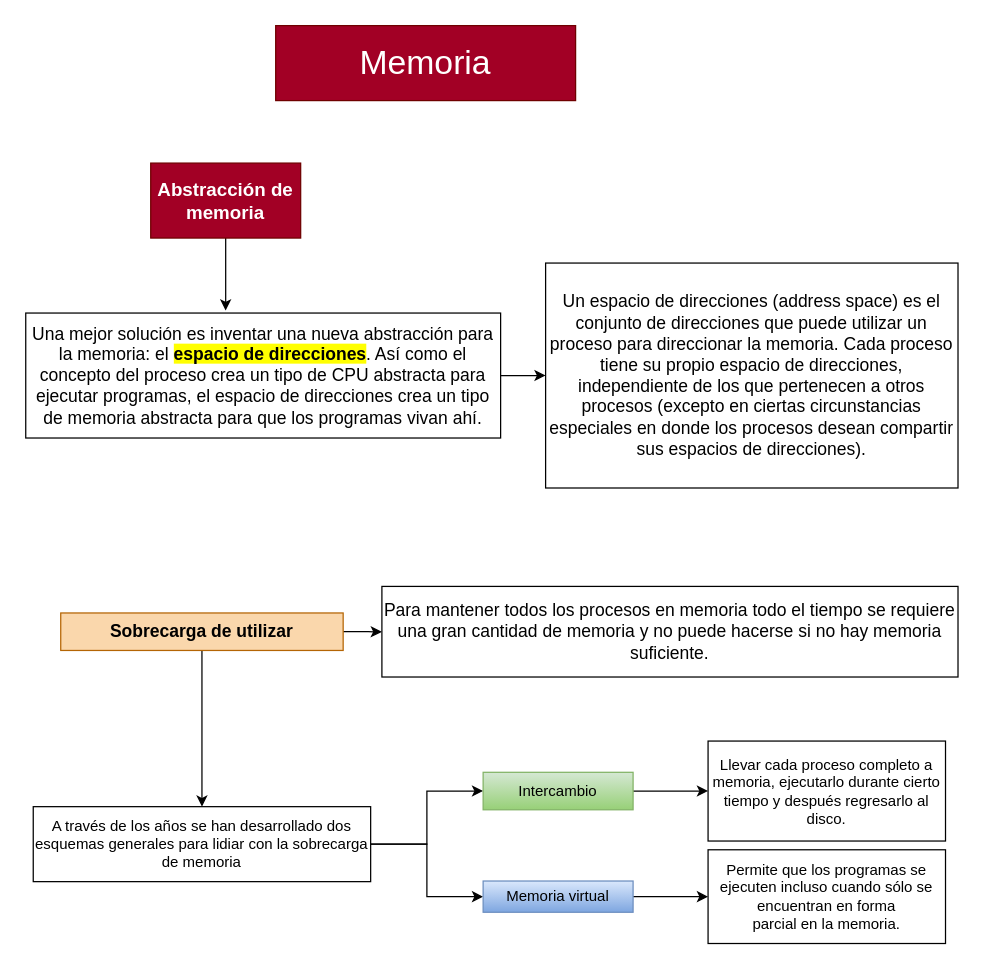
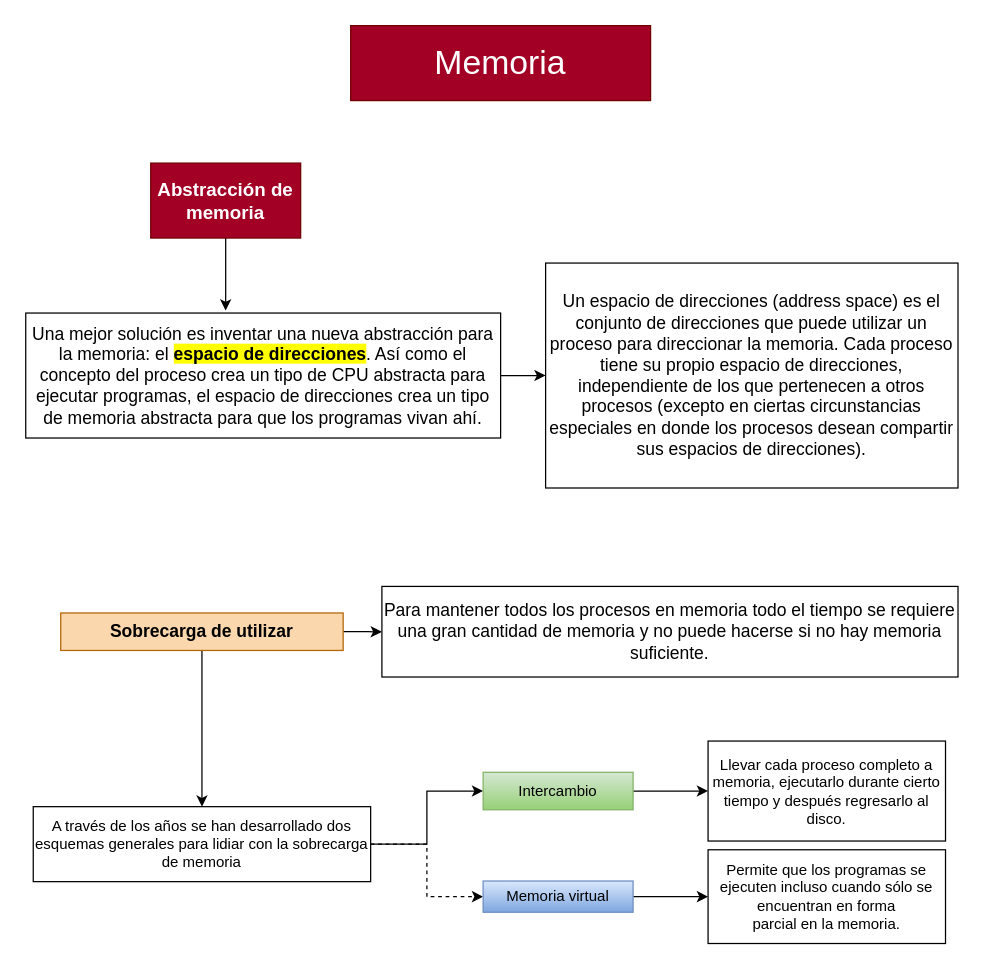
- <mxCell id="7" value="&lt;font style=&quot;font-size: 27px;&quot;&gt;Memoria&lt;/font&gt;" style="rounded=0;whiteSpace=wrap;html=1;fillColor=#a20025;fontColor=#ffffff;strokeColor=#6F0000;" parent="1" vertex="1"><mxGeometry x="220" y="20" width="240" height="60" as="geometry" /></mxCell>
+ <mxCell id="7" value="&lt;font style=&quot;font-size: 27px;&quot;&gt;Memoria&lt;/font&gt;" style="rounded=0;whiteSpace=wrap;html=1;fillColor=#a20025;fontColor=#ffffff;strokeColor=#6F0000;" parent="1" vertex="1"><mxGeometry x="280" y="20" width="240" height="60" as="geometry" /></mxCell>
- <mxCell id="9" value="" style="edgeStyle=orthogonalEdgeStyle;rounded=0;orthogonalLoop=1;jettySize=auto;html=1;" edge="1" parent="1" source="10" target="17"><mxGeometry relative="1" as="geometry" /></mxCell>
+ <mxCell id="9" value="" style="edgeStyle=orthogonalEdgeStyle;rounded=0;orthogonalLoop=1;jettySize=auto;html=1;dashed=1;" edge="1" parent="1" source="10" target="17"><mxGeometry relative="1" as="geometry" /></mxCell>
